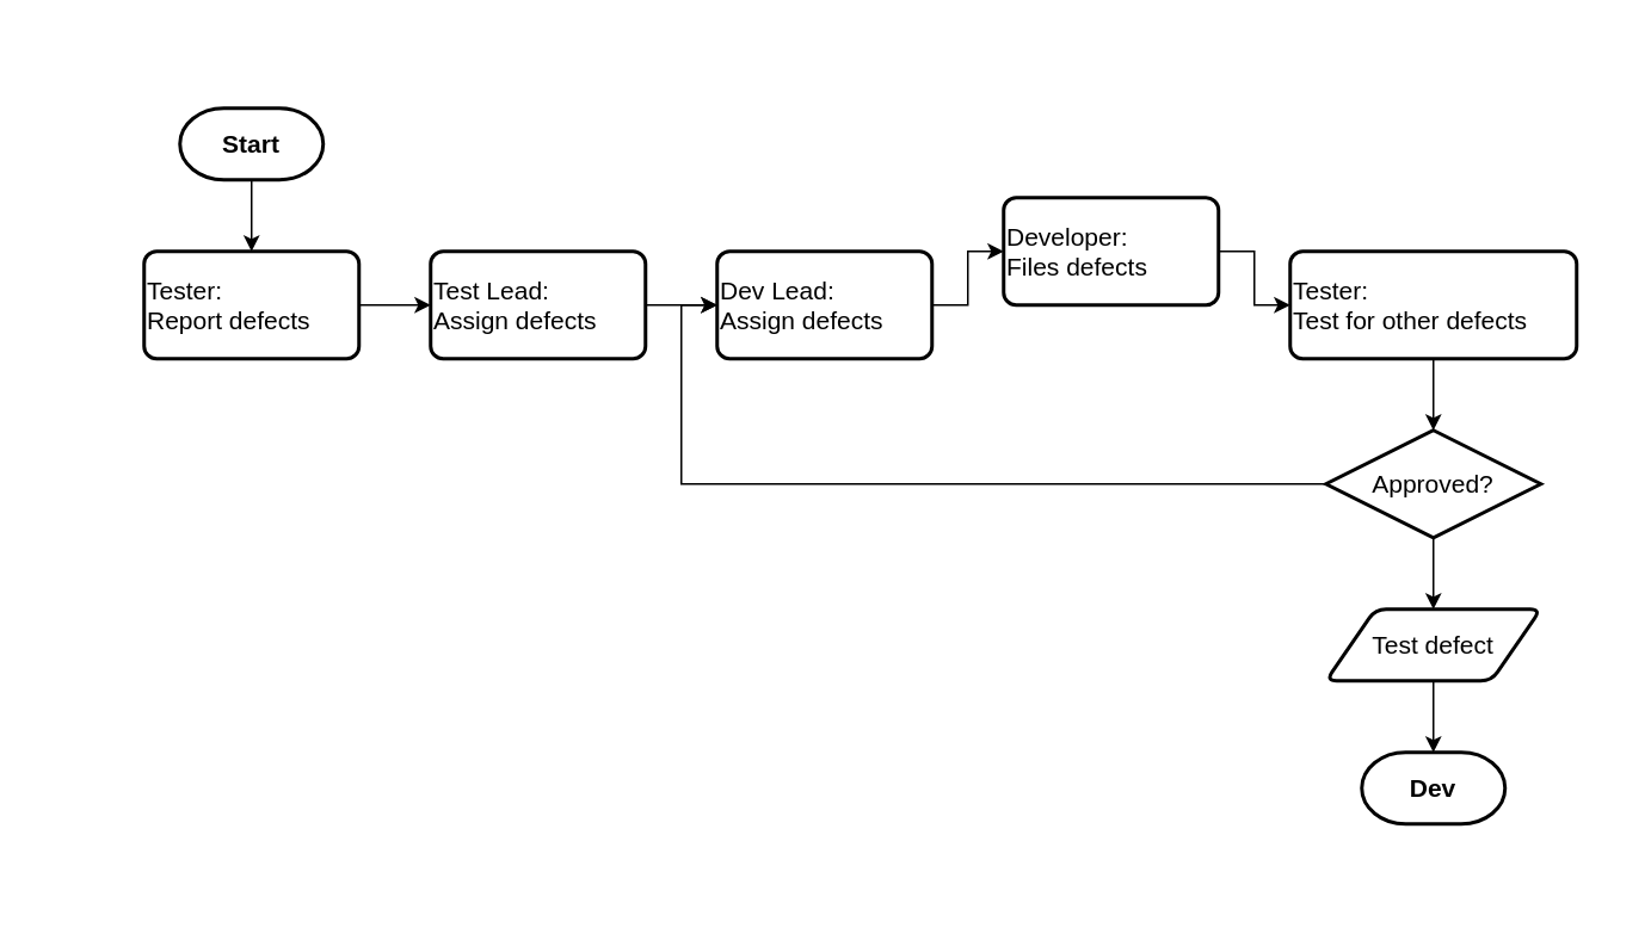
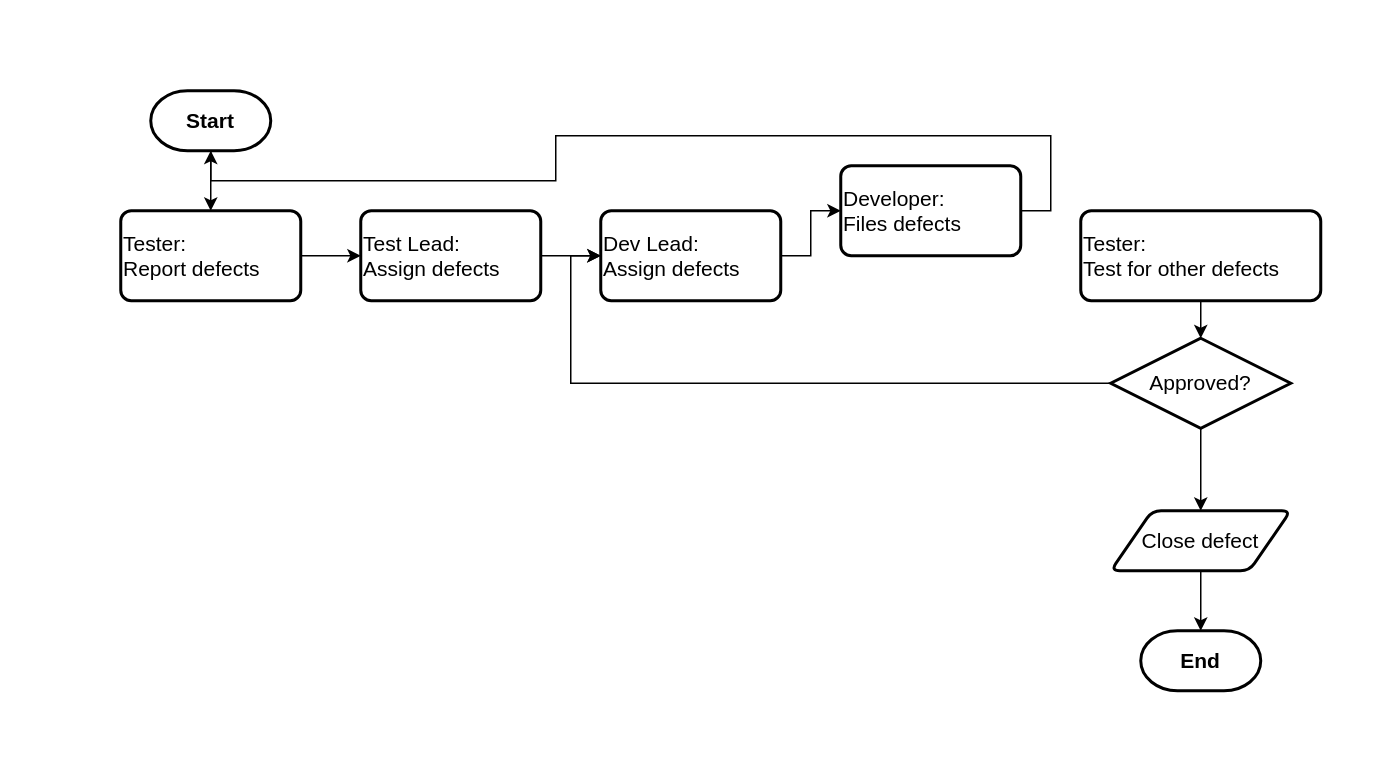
- <mxCell id="11" style="edgeStyle=orthogonalEdgeStyle;rounded=0;orthogonalLoop=1;jettySize=auto;html=1;exitX=1;exitY=0.5;exitDx=0;exitDy=0;entryX=0;entryY=0.5;entryDx=0;entryDy=0;fontSize=14;" edge="1" parent="1" source="12" target="14"><mxGeometry relative="1" as="geometry" /></mxCell>
+ <mxCell id="11" style="edgeStyle=orthogonalEdgeStyle;rounded=0;orthogonalLoop=1;jettySize=auto;html=1;exitX=1;exitY=0.5;exitDx=0;exitDy=0;fontSize=14;" edge="1" parent="1" source="12" target="4"><mxGeometry relative="1" as="geometry" /></mxCell>
- <mxCell id="17" value="Approved?" style="strokeWidth=2;html=1;shape=mxgraph.flowchart.decision;whiteSpace=wrap;fontSize=14;" vertex="1" parent="1"><mxGeometry x="740" y="240" width="120" height="60" as="geometry" /></mxCell>
+ <mxCell id="17" value="Approved?" style="strokeWidth=2;html=1;shape=mxgraph.flowchart.decision;whiteSpace=wrap;fontSize=14;" vertex="1" parent="1"><mxGeometry x="740" y="225" width="120" height="60" as="geometry" /></mxCell>
- <mxCell id="19" value="Test defect" style="shape=parallelogram;html=1;strokeWidth=2;perimeter=parallelogramPerimeter;whiteSpace=wrap;rounded=1;arcSize=12;size=0.23;fontSize=14;" vertex="1" parent="1"><mxGeometry x="740" y="340" width="120" height="40" as="geometry" /></mxCell>
+ <mxCell id="19" value="Close defect" style="shape=parallelogram;html=1;strokeWidth=2;perimeter=parallelogramPerimeter;whiteSpace=wrap;rounded=1;arcSize=12;size=0.23;fontSize=14;" vertex="1" parent="1"><mxGeometry x="740" y="340" width="120" height="40" as="geometry" /></mxCell>
- <mxCell id="20" value="Dev" style="strokeWidth=2;html=1;shape=mxgraph.flowchart.terminator;whiteSpace=wrap;fontSize=14;fontStyle=1" vertex="1" parent="1"><mxGeometry x="760" y="420" width="80" height="40" as="geometry" /></mxCell>
+ <mxCell id="20" value="End" style="strokeWidth=2;html=1;shape=mxgraph.flowchart.terminator;whiteSpace=wrap;fontSize=14;fontStyle=1" vertex="1" parent="1"><mxGeometry x="760" y="420" width="80" height="40" as="geometry" /></mxCell>
